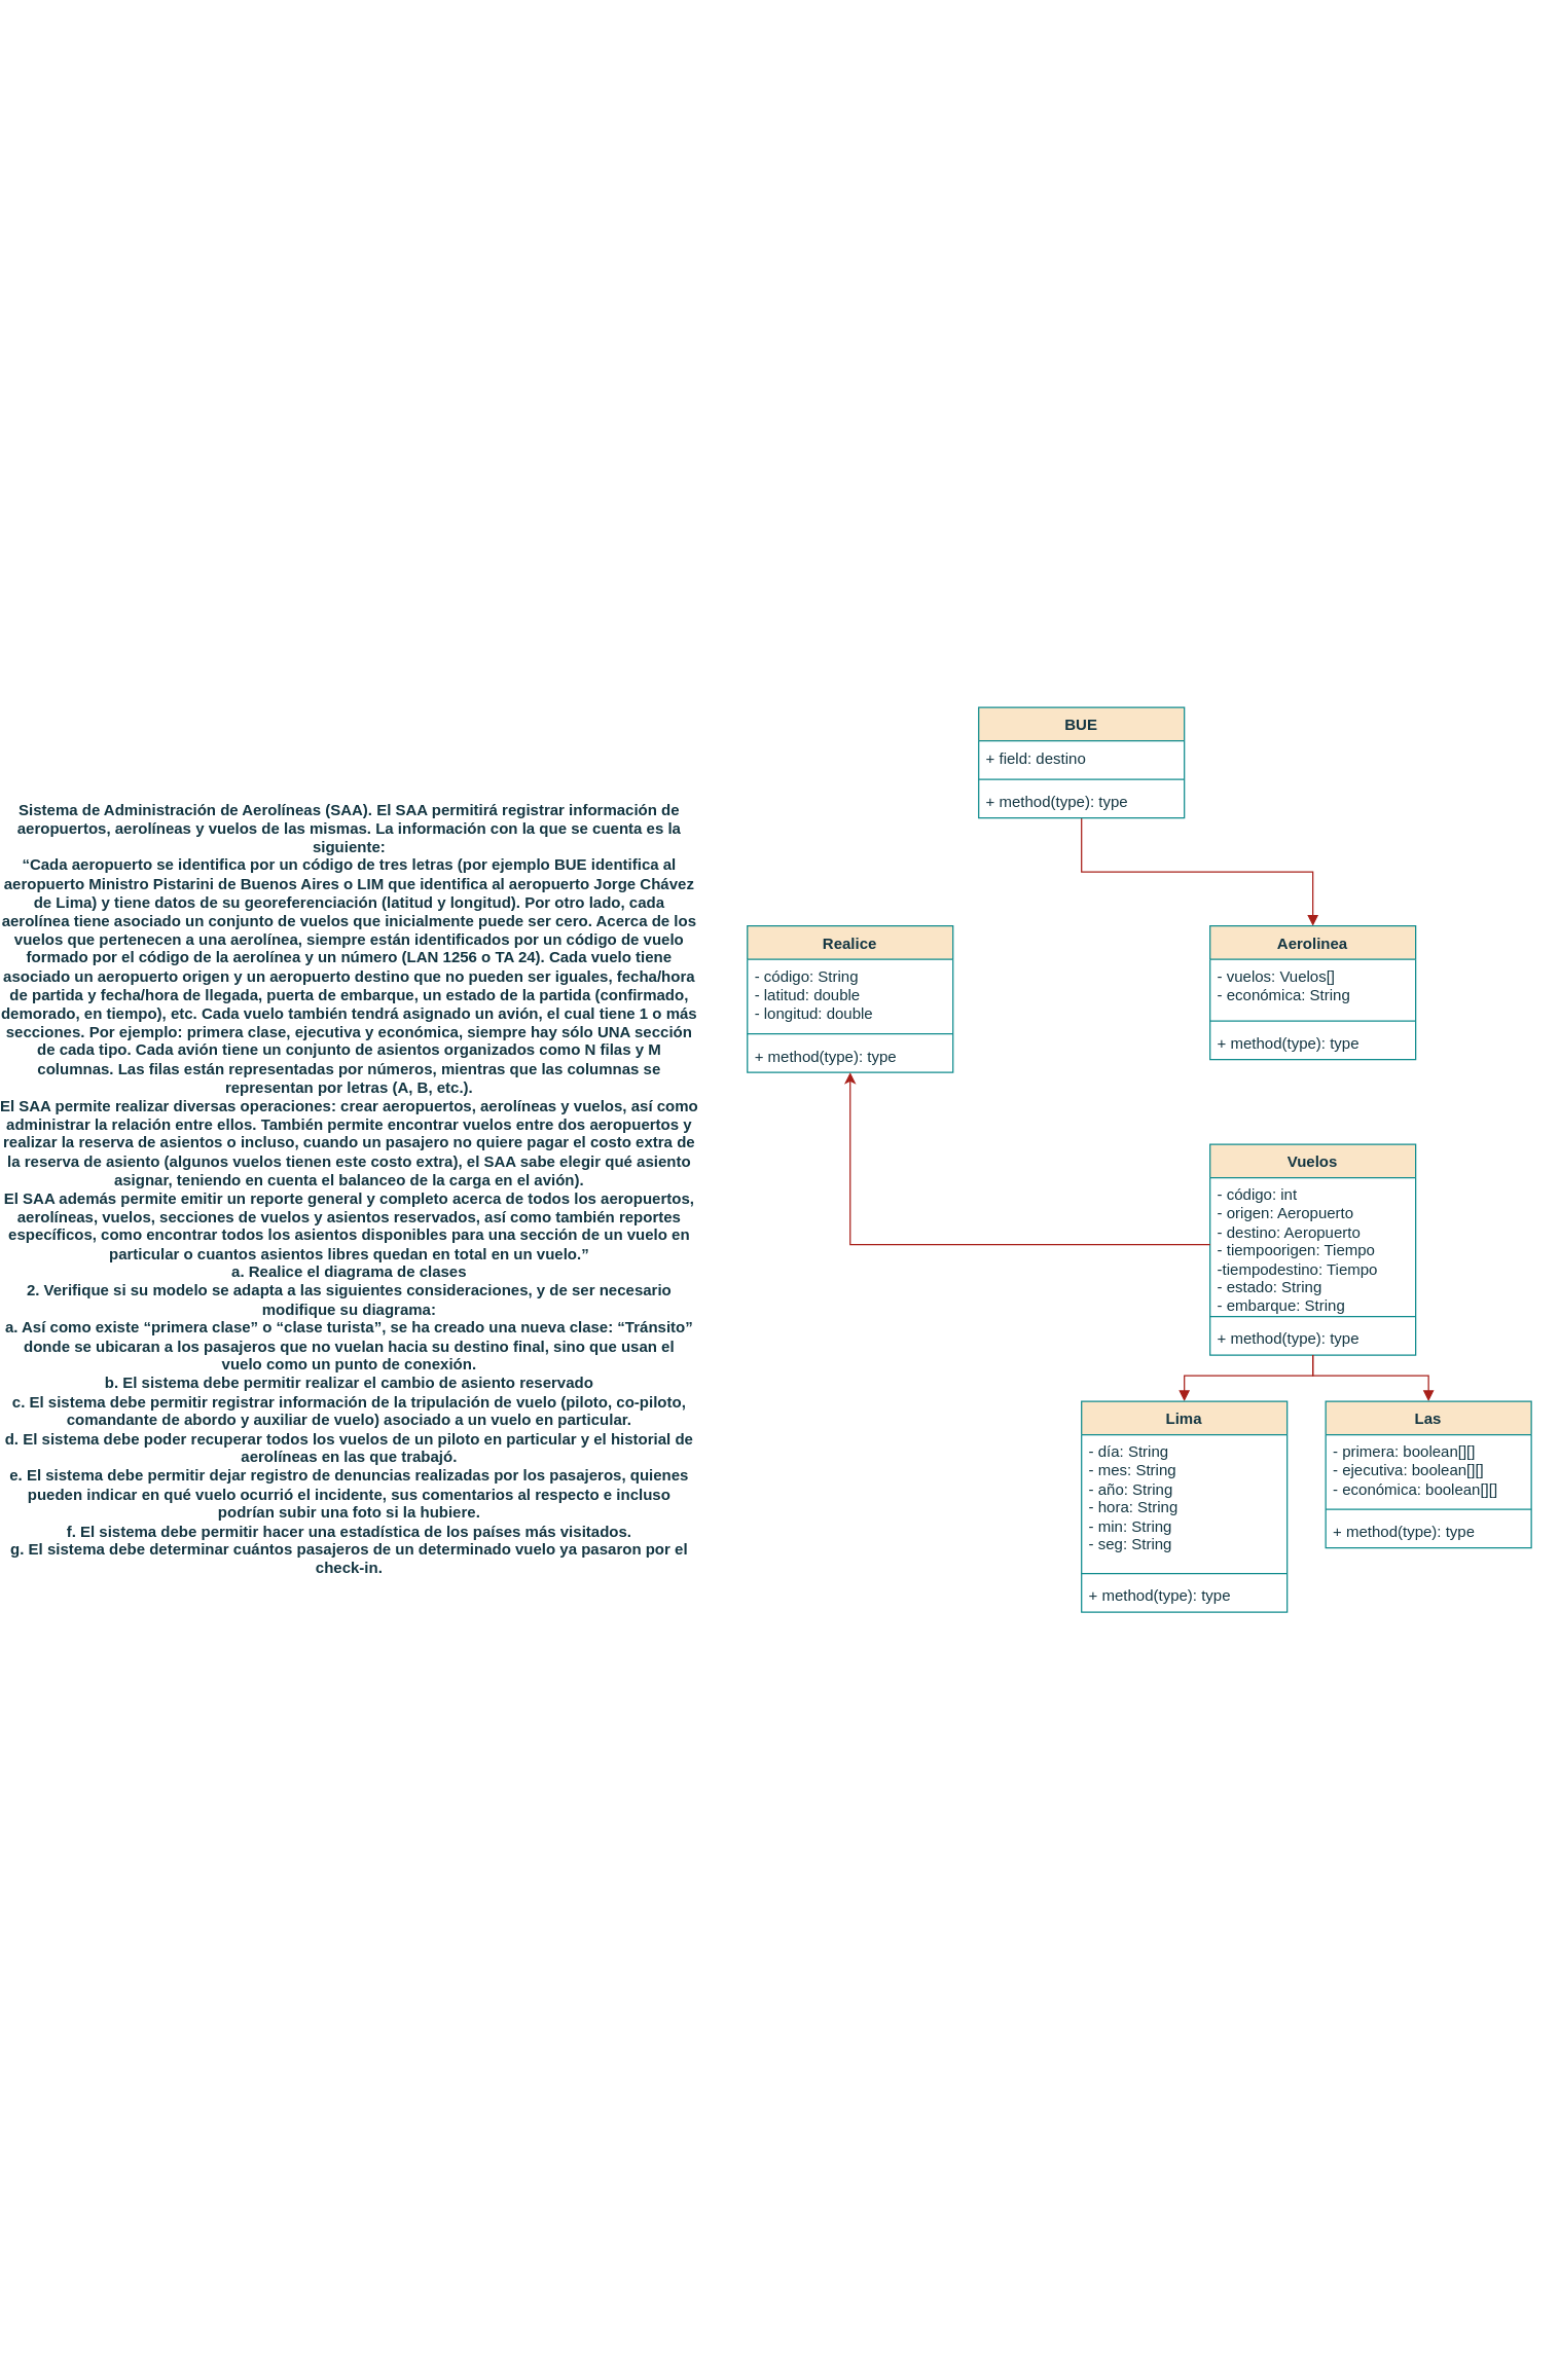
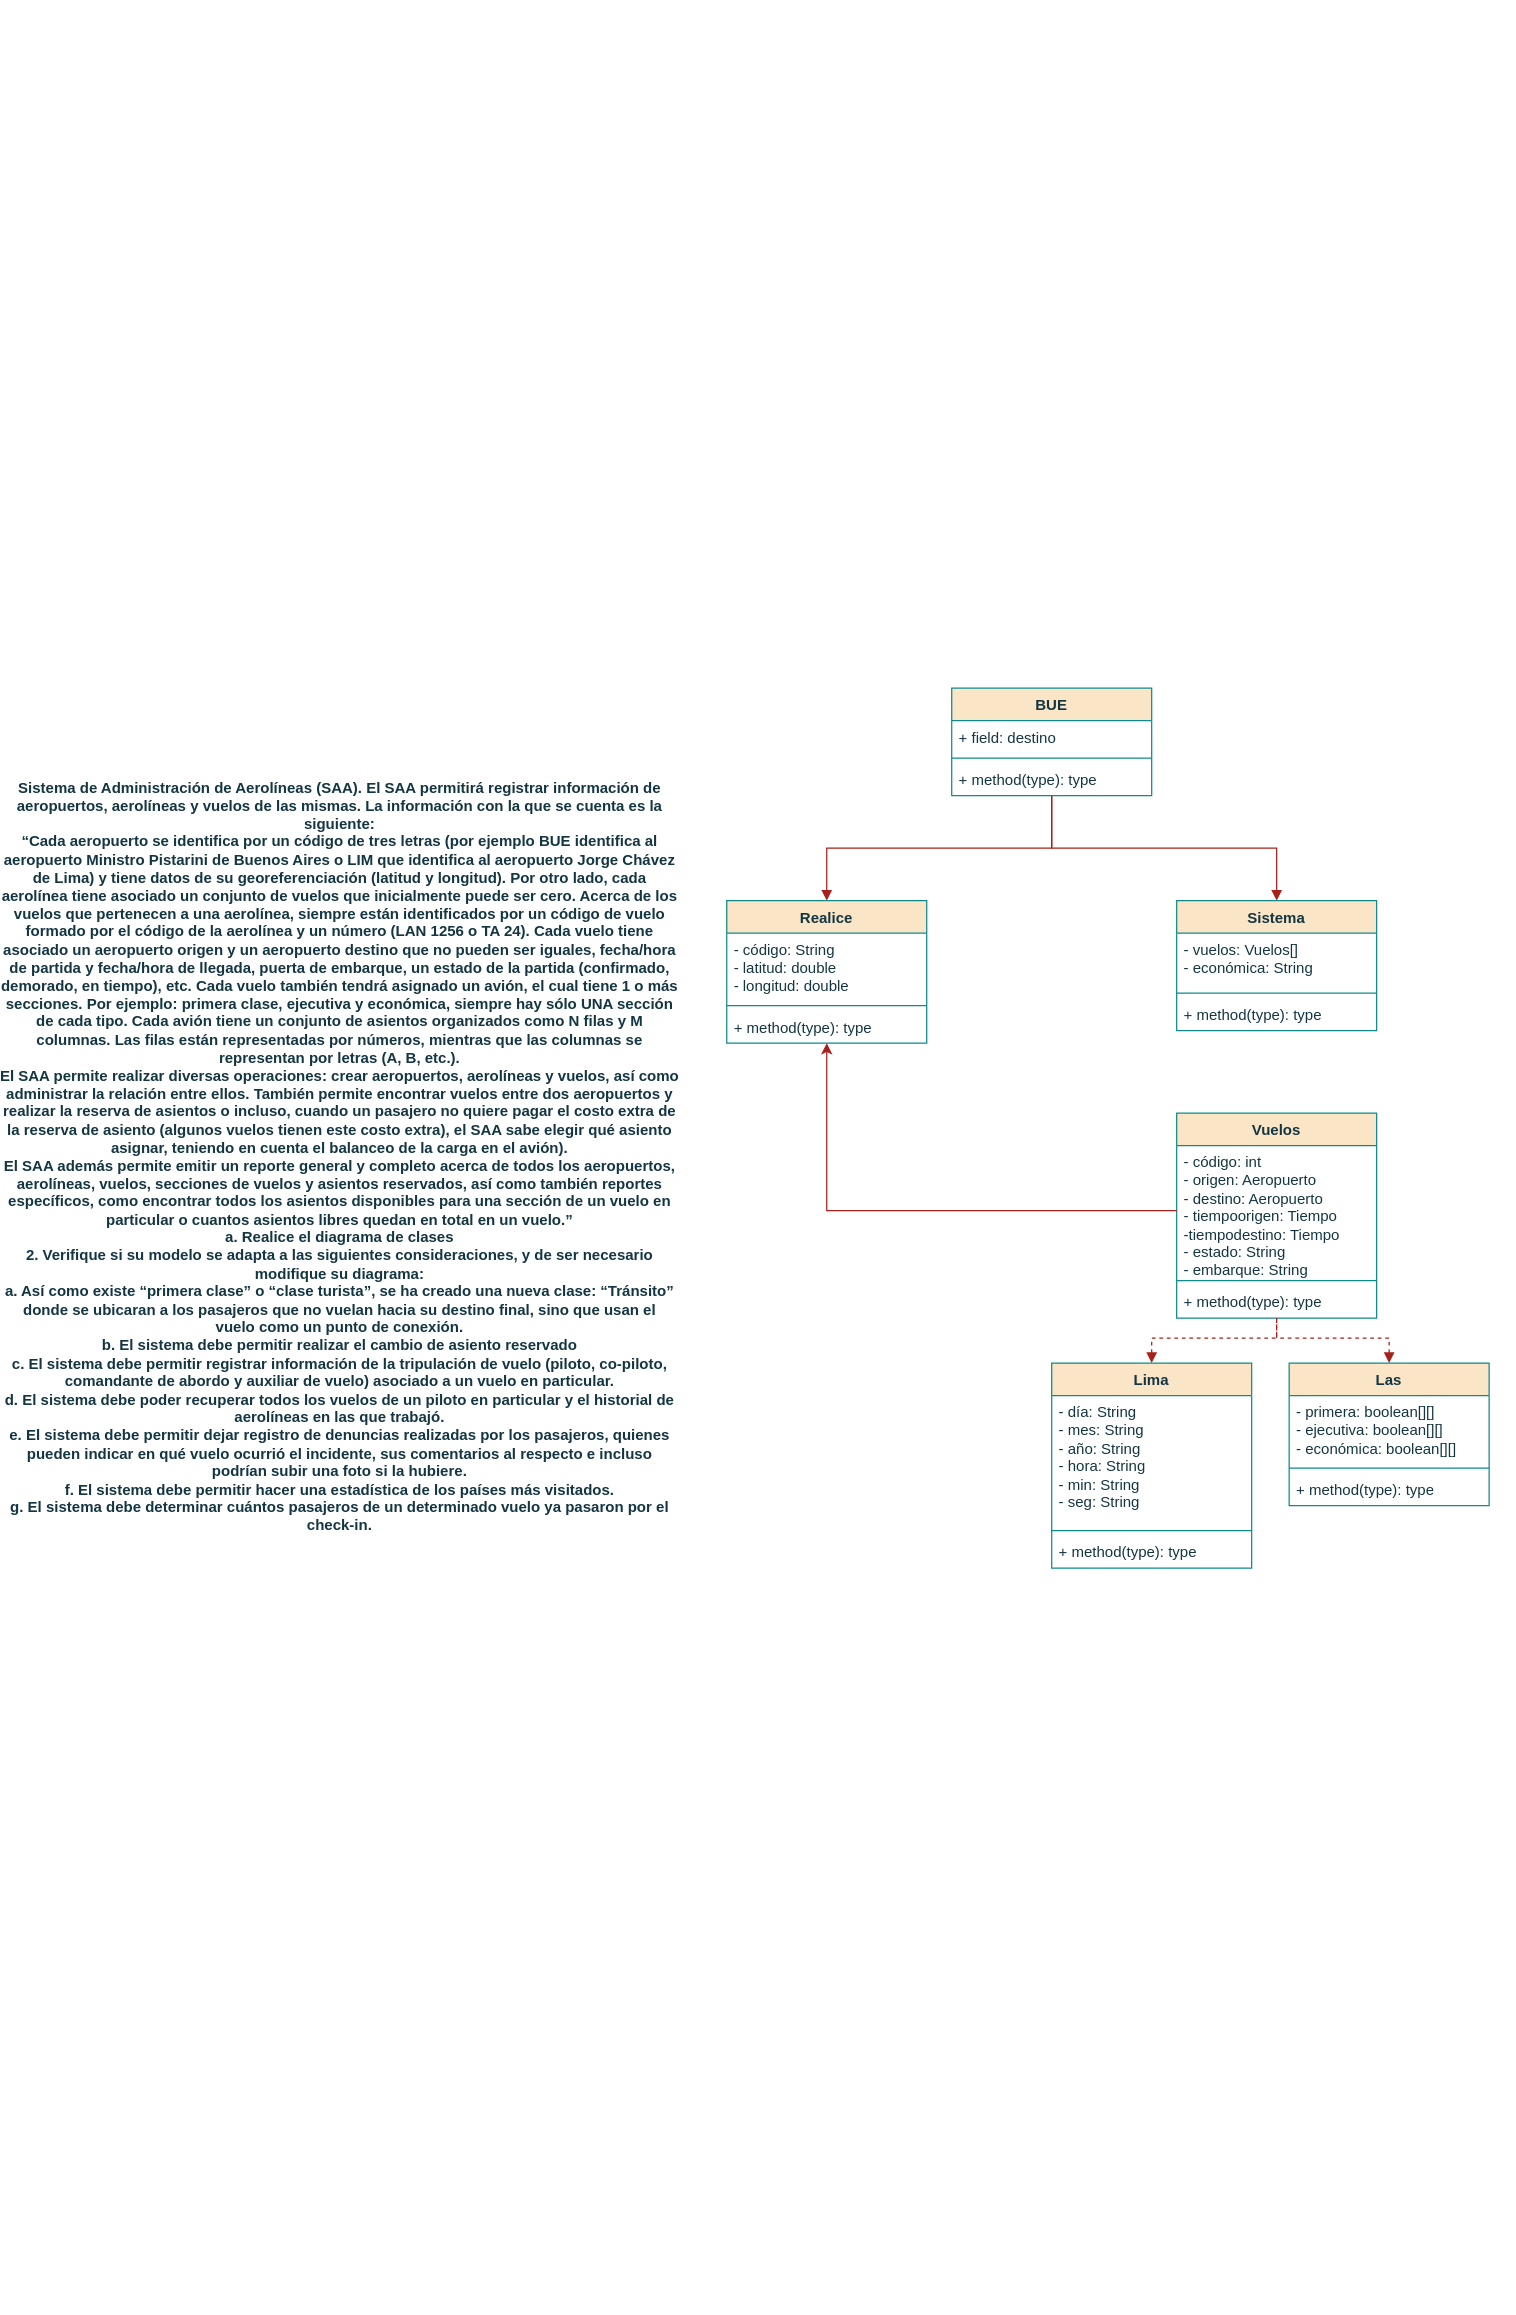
+ <mxCell id="2" style="edgeStyle=orthogonalEdgeStyle;rounded=0;orthogonalLoop=1;jettySize=auto;html=1;exitX=0.5;exitY=0;exitDx=0;exitDy=0;startArrow=block;startFill=1;endArrow=none;endFill=0;labelBackgroundColor=none;strokeColor=#A8201A;fontColor=default;" edge="1" parent="1" source="3" target="17"><mxGeometry relative="1" as="geometry" /></mxCell>
- <mxCell id="8" value="Aerolinea" style="swimlane;fontStyle=1;align=center;verticalAlign=top;childLayout=stackLayout;horizontal=1;startSize=26;horizontalStack=0;resizeParent=1;resizeParentMax=0;resizeLast=0;collapsible=1;marginBottom=0;whiteSpace=wrap;html=1;labelBackgroundColor=none;fillColor=#FAE5C7;strokeColor=#0F8B8D;fontColor=#143642;" vertex="1" parent="1"><mxGeometry x="730" y="720" width="160" height="104" as="geometry" /></mxCell>
+ <mxCell id="8" value="Sistema" style="swimlane;fontStyle=1;align=center;verticalAlign=top;childLayout=stackLayout;horizontal=1;startSize=26;horizontalStack=0;resizeParent=1;resizeParentMax=0;resizeLast=0;collapsible=1;marginBottom=0;whiteSpace=wrap;html=1;labelBackgroundColor=none;fillColor=#FAE5C7;strokeColor=#0F8B8D;fontColor=#143642;" vertex="1" parent="1"><mxGeometry x="730" y="720" width="160" height="104" as="geometry" /></mxCell>
- <mxCell id="22" style="edgeStyle=orthogonalEdgeStyle;rounded=0;orthogonalLoop=1;jettySize=auto;html=1;exitX=0.5;exitY=0;exitDx=0;exitDy=0;strokeColor=#A8201A;fontColor=#143642;fillColor=#FAE5C7;endArrow=none;endFill=0;startArrow=block;startFill=1;" edge="1" parent="1" source="23" target="12"><mxGeometry relative="1" as="geometry" /></mxCell>
+ <mxCell id="22" style="edgeStyle=orthogonalEdgeStyle;rounded=0;orthogonalLoop=1;jettySize=auto;html=1;exitX=0.5;exitY=0;exitDx=0;exitDy=0;strokeColor=#A8201A;fontColor=#143642;fillColor=#FAE5C7;endArrow=none;endFill=0;startArrow=block;startFill=1;dashed=1;" edge="1" parent="1" source="23" target="12"><mxGeometry relative="1" as="geometry" /></mxCell>
- <mxCell id="27" style="edgeStyle=orthogonalEdgeStyle;rounded=0;orthogonalLoop=1;jettySize=auto;html=1;exitX=0.5;exitY=0;exitDx=0;exitDy=0;strokeColor=#A8201A;fontColor=#143642;fillColor=#FAE5C7;startArrow=block;startFill=1;endArrow=none;endFill=0;" edge="1" parent="1" source="28" target="12"><mxGeometry relative="1" as="geometry" /></mxCell>
+ <mxCell id="27" style="edgeStyle=orthogonalEdgeStyle;rounded=0;orthogonalLoop=1;jettySize=auto;html=1;exitX=0.5;exitY=0;exitDx=0;exitDy=0;strokeColor=#A8201A;fontColor=#143642;fillColor=#FAE5C7;startArrow=block;startFill=1;endArrow=none;endFill=0;dashed=1;" edge="1" parent="1" source="28" target="12"><mxGeometry relative="1" as="geometry" /></mxCell>
